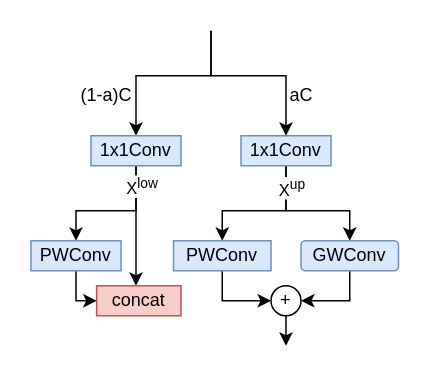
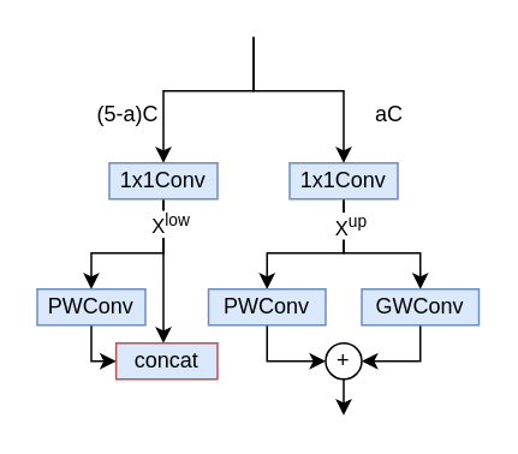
- <mxCell id="13" value="(1-a)C" style="text;html=1;align=center;verticalAlign=middle;resizable=0;points=[];autosize=1;strokeColor=none;fillColor=none;" parent="1" vertex="1"><mxGeometry x="40" y="48" width="60" height="30" as="geometry" /></mxCell>
+ <mxCell id="13" value="(5-a)C" style="text;html=1;align=center;verticalAlign=middle;resizable=0;points=[];autosize=1;strokeColor=none;fillColor=none;" parent="1" vertex="1"><mxGeometry x="40" y="48" width="60" height="30" as="geometry" /></mxCell>
- <mxCell id="12" value="aC" style="text;html=1;align=center;verticalAlign=middle;resizable=0;points=[];autosize=1;strokeColor=none;fillColor=none;" parent="1" vertex="1"><mxGeometry x="180" y="48" width="40" height="30" as="geometry" /></mxCell>
+ <mxCell id="12" value="aC" style="text;html=1;align=center;verticalAlign=middle;resizable=0;points=[];autosize=1;strokeColor=none;fillColor=none;" parent="1" vertex="1"><mxGeometry x="195" y="48" width="40" height="30" as="geometry" /></mxCell>
- <mxCell id="20" value="GWConv" style="whiteSpace=wrap;html=1;fillColor=#dae8fc;strokeColor=#6c8ebf;rounded=1;" parent="1" vertex="1"><mxGeometry x="200" y="160" width="65" height="20" as="geometry" /></mxCell>
+ <mxCell id="20" value="GWConv" style="rounded=0;whiteSpace=wrap;html=1;fillColor=#dae8fc;strokeColor=#6c8ebf;" parent="1" vertex="1"><mxGeometry x="200" y="160" width="65" height="20" as="geometry" /></mxCell>
- <mxCell id="14" value="concat" style="rounded=0;whiteSpace=wrap;html=1;fillColor=#f8cecc;strokeColor=#b85450;" parent="1" vertex="1"><mxGeometry x="63.75" y="190" width="56.25" height="20" as="geometry" /></mxCell>
+ <mxCell id="14" value="concat" style="rounded=0;whiteSpace=wrap;html=1;fillColor=#dae8fc;strokeColor=#b85450;" parent="1" vertex="1"><mxGeometry x="63.75" y="190" width="56.25" height="20" as="geometry" /></mxCell>
